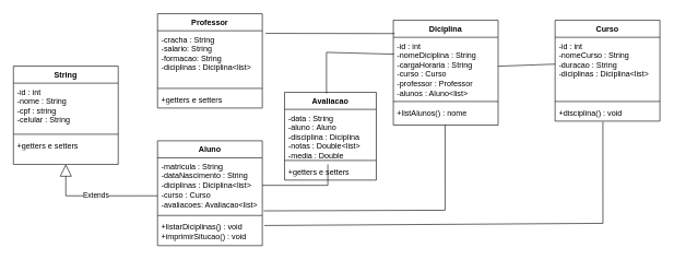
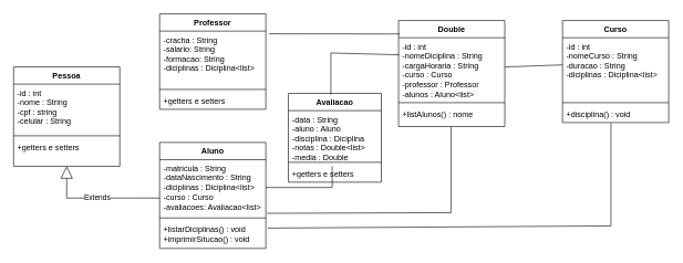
- <mxCell id="10" value="Diciplina" style="swimlane;fontStyle=1;align=center;verticalAlign=top;childLayout=stackLayout;horizontal=1;startSize=26;horizontalStack=0;resizeParent=1;resizeParentMax=0;resizeLast=0;collapsible=1;marginBottom=0;whiteSpace=wrap;html=1;" parent="1" vertex="1"><mxGeometry x="600" y="30" width="160" height="160" as="geometry" /></mxCell>
+ <mxCell id="10" value="Double" style="swimlane;fontStyle=1;align=center;verticalAlign=top;childLayout=stackLayout;horizontal=1;startSize=26;horizontalStack=0;resizeParent=1;resizeParentMax=0;resizeLast=0;collapsible=1;marginBottom=0;whiteSpace=wrap;html=1;" parent="1" vertex="1"><mxGeometry x="600" y="30" width="160" height="160" as="geometry" /></mxCell>
- <mxCell id="14" value="String" style="swimlane;fontStyle=1;align=center;verticalAlign=top;childLayout=stackLayout;horizontal=1;startSize=26;horizontalStack=0;resizeParent=1;resizeParentMax=0;resizeLast=0;collapsible=1;marginBottom=0;whiteSpace=wrap;html=1;" parent="1" vertex="1"><mxGeometry y="100" width="160" height="150" as="geometry" x="20" /></mxCell>
+ <mxCell id="14" value="Pessoa" style="swimlane;fontStyle=1;align=center;verticalAlign=top;childLayout=stackLayout;horizontal=1;startSize=26;horizontalStack=0;resizeParent=1;resizeParentMax=0;resizeLast=0;collapsible=1;marginBottom=0;whiteSpace=wrap;html=1;" parent="1" vertex="1"><mxGeometry y="100" width="160" height="150" as="geometry" x="20" /></mxCell>
